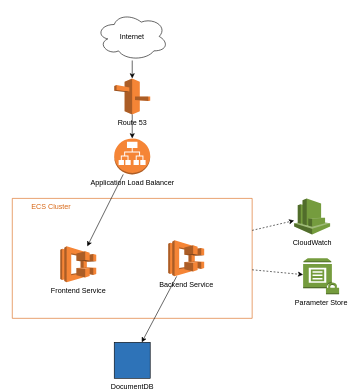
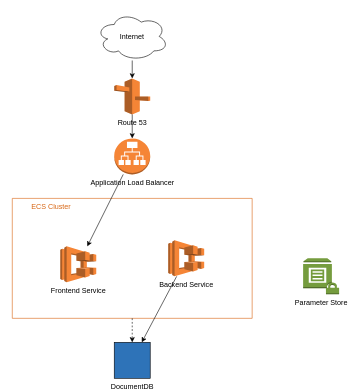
- <mxCell id="9" value="CloudWatch" style="outlineConnect=0;dashed=0;verticalLabelPosition=bottom;verticalAlign=top;align=center;html=1;shape=mxgraph.aws3.cloudwatch;fillColor=#759C3E;gradientColor=none;" vertex="1" parent="1"><mxGeometry x="490" y="330" width="60" height="60" as="geometry" /></mxCell>
- <mxCell id="15" value="" style="endArrow=classic;html=1;rounded=0;dashed=1;" edge="1" parent="1" source="5" target="9"><mxGeometry width="50" height="50" relative="1" as="geometry" /></mxCell>
- <mxCell id="16" value="" style="endArrow=classic;html=1;rounded=0;dashed=1;" edge="1" parent="1" source="5" target="10"><mxGeometry width="50" height="50" relative="1" as="geometry" /></mxCell>
+ <mxCell id="16" value="" style="endArrow=classic;html=1;rounded=0;dashed=1;" edge="1" parent="1" source="5" target="8"><mxGeometry width="50" height="50" relative="1" as="geometry" /></mxCell>
